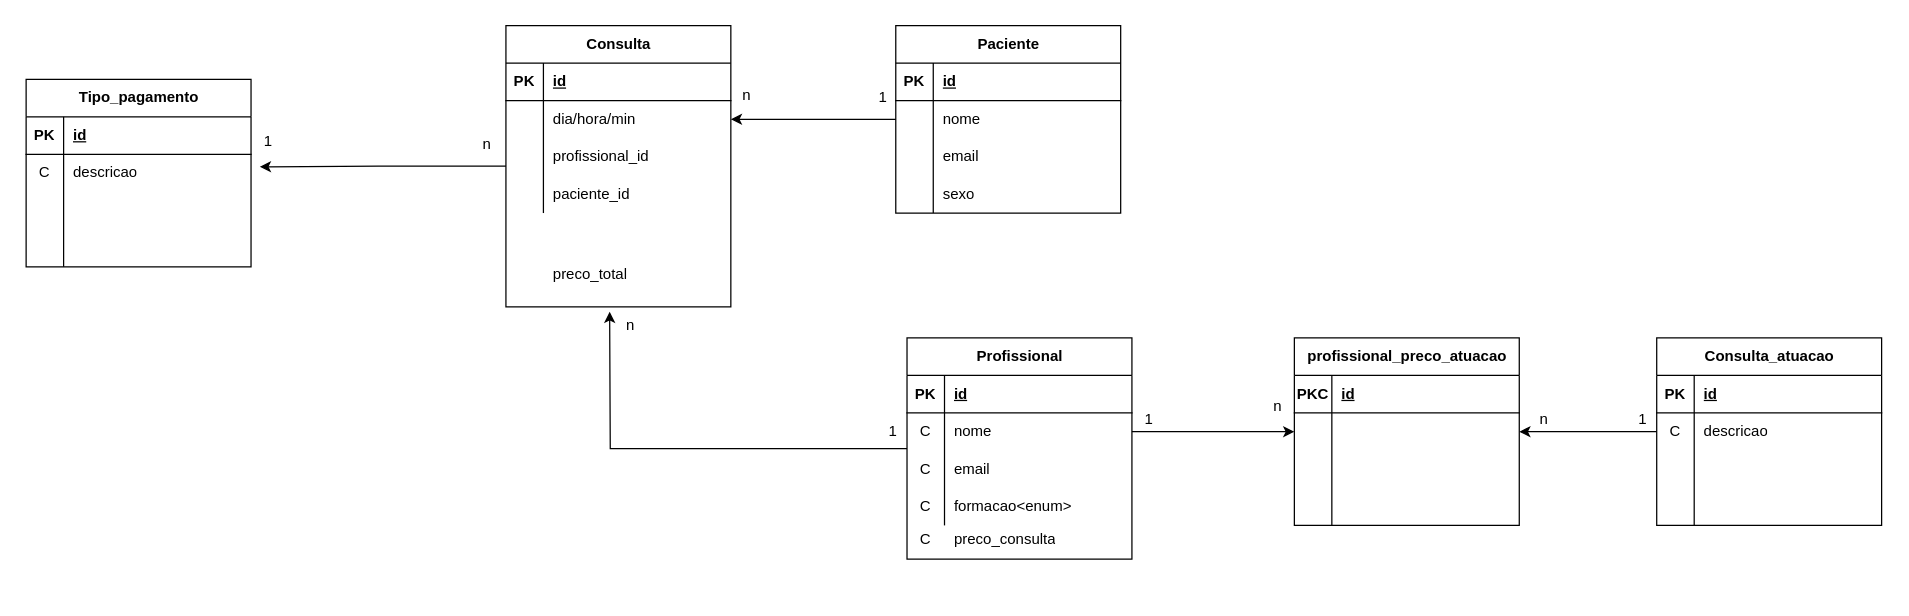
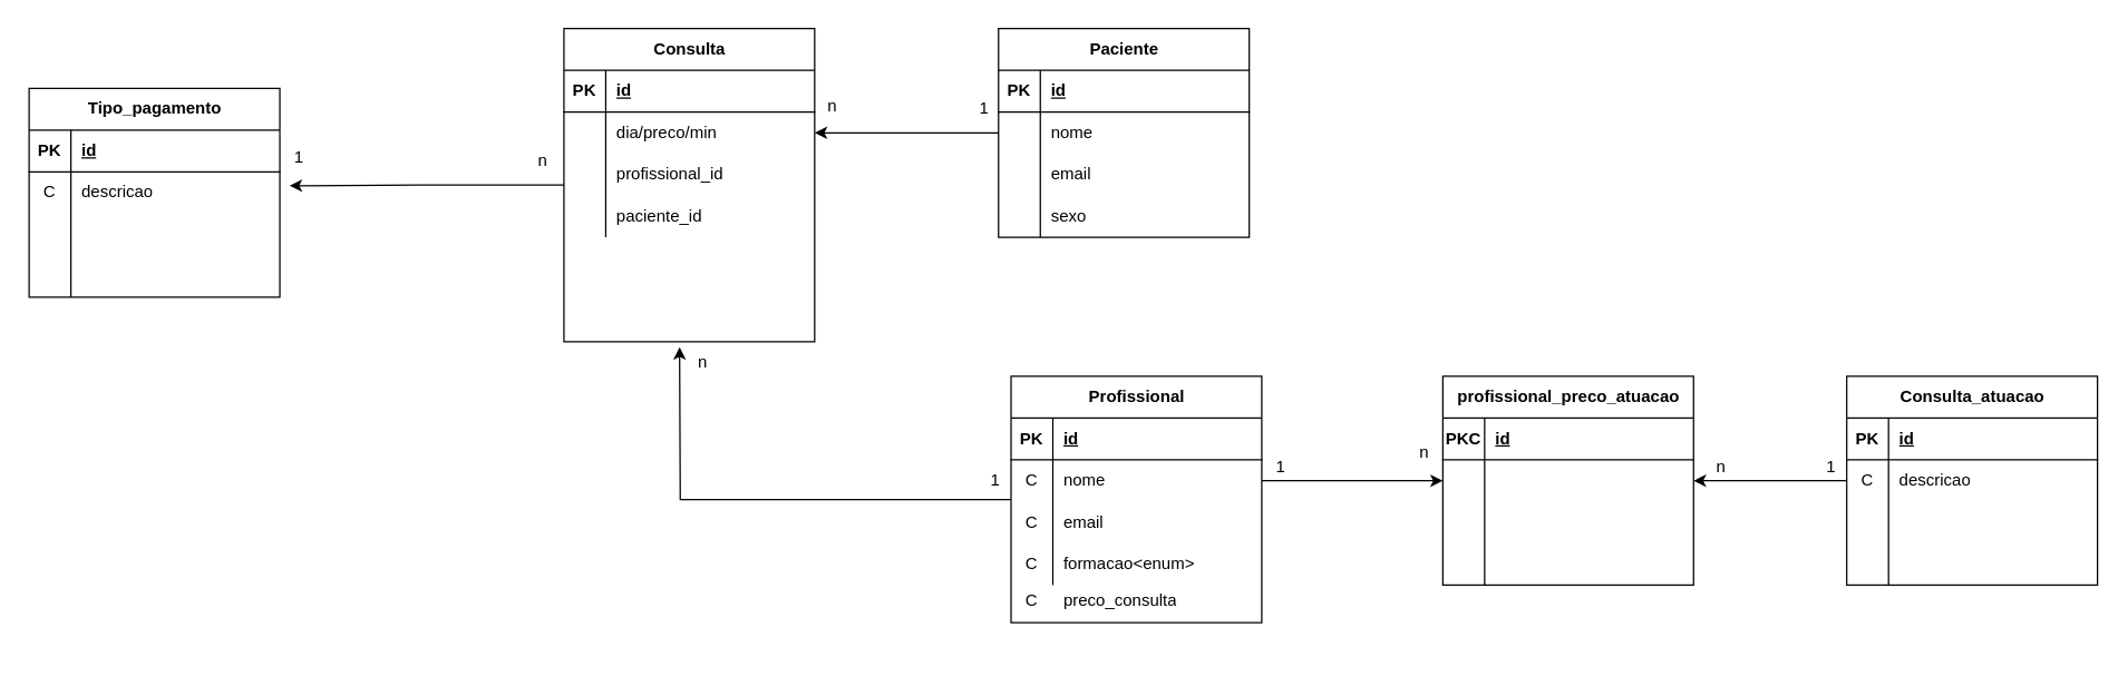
- <mxCell id="51" value="dia/hora/min" style="shape=partialRectangle;connectable=0;fillColor=none;top=0;left=0;bottom=0;right=0;align=left;spacingLeft=6;overflow=hidden;whiteSpace=wrap;html=1;" parent="49" vertex="1"><mxGeometry x="30" width="150" height="30" as="geometry"><mxRectangle width="150" height="30" as="alternateBounds" /></mxGeometry></mxCell>
+ <mxCell id="51" value="dia/preco/min" style="shape=partialRectangle;connectable=0;fillColor=none;top=0;left=0;bottom=0;right=0;align=left;spacingLeft=6;overflow=hidden;whiteSpace=wrap;html=1;" parent="49" vertex="1"><mxGeometry x="30" width="150" height="30" as="geometry"><mxRectangle width="150" height="30" as="alternateBounds" /></mxGeometry></mxCell>
- <mxCell id="78" value="preco_total" style="shape=partialRectangle;connectable=0;fillColor=none;top=0;left=0;bottom=0;right=0;align=left;spacingLeft=6;overflow=hidden;whiteSpace=wrap;html=1;" parent="1" vertex="1"><mxGeometry x="434" y="204" width="150" height="30" as="geometry"><mxRectangle width="150" height="30" as="alternateBounds" /></mxGeometry></mxCell>
